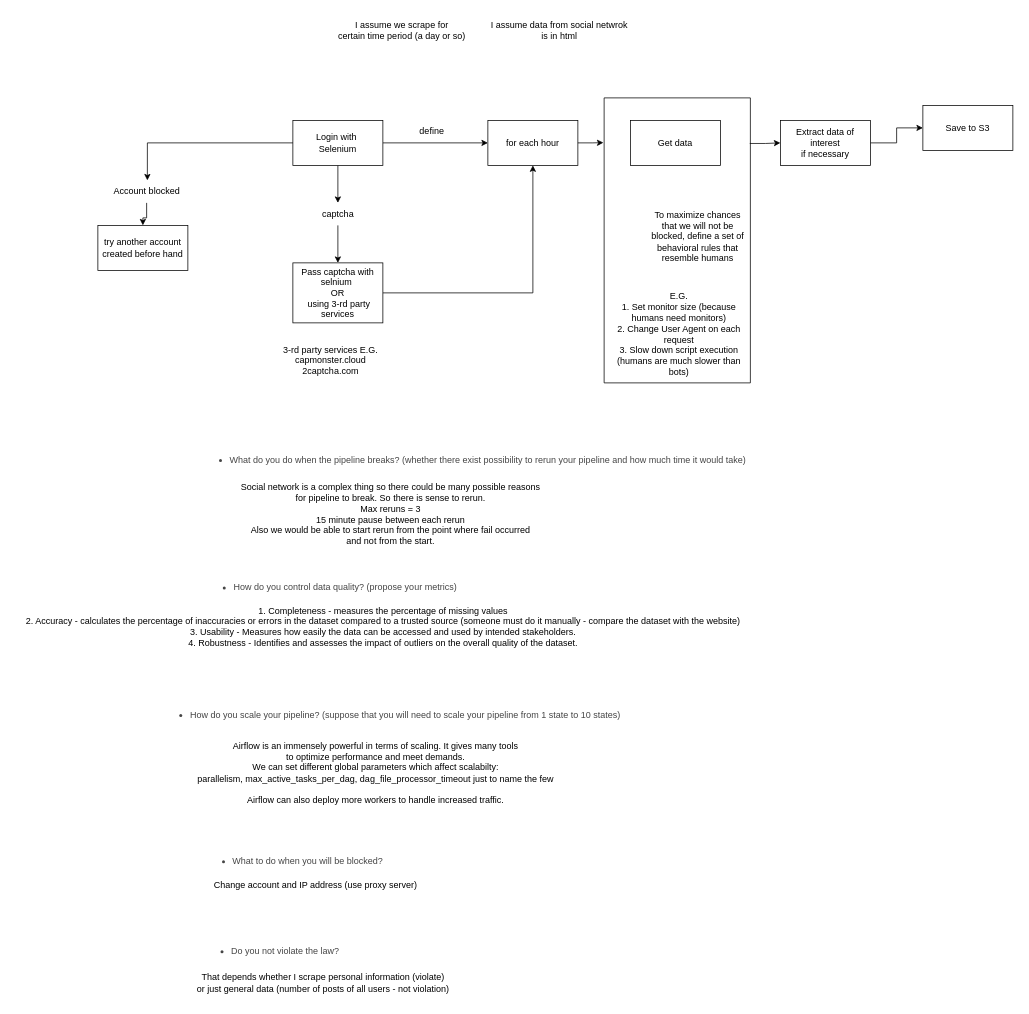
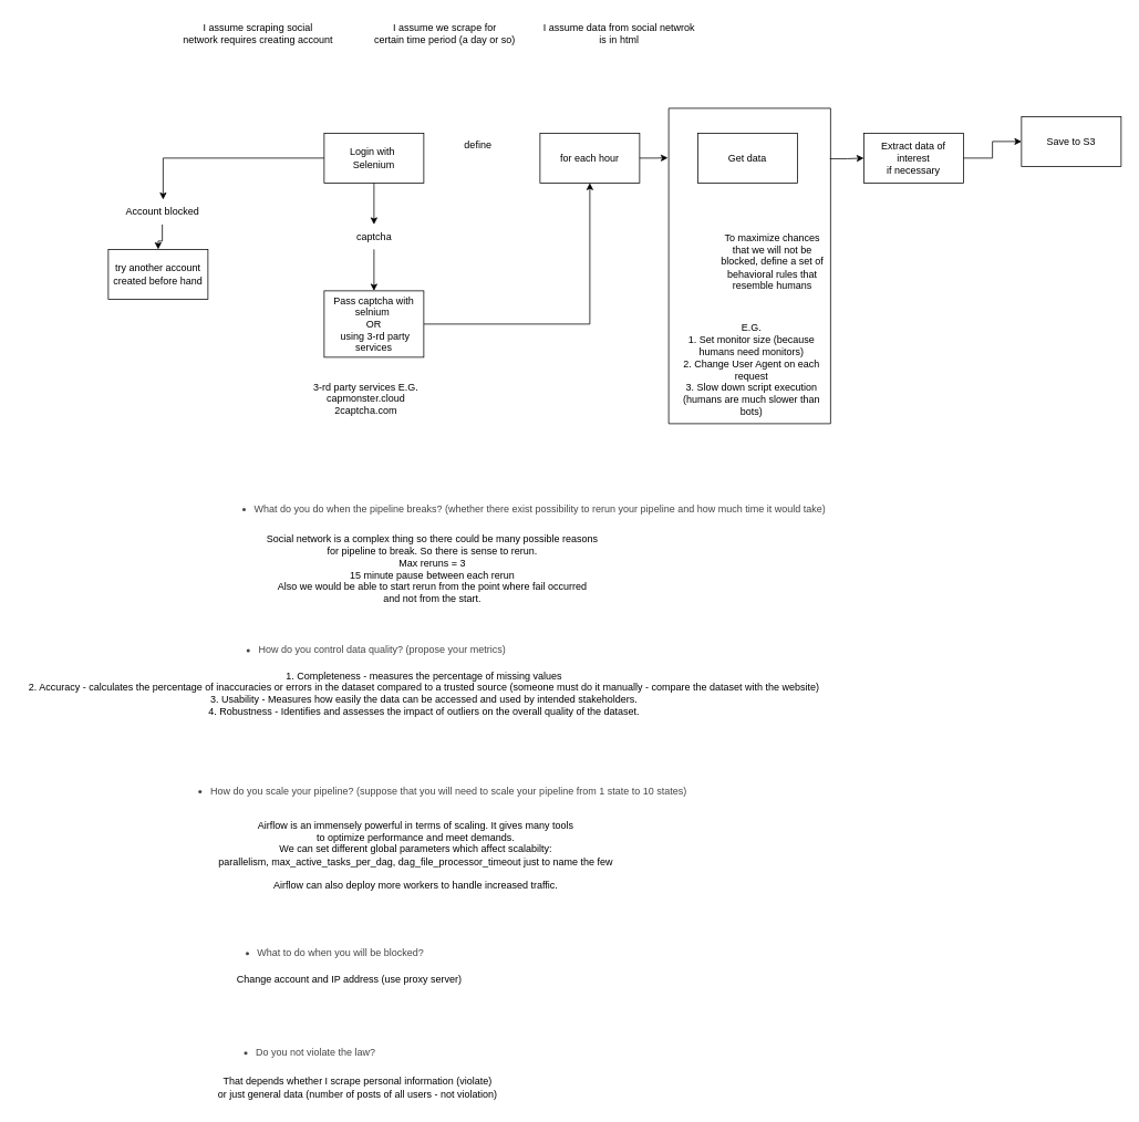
+ <mxCell id="15" value="I assume scraping social&lt;br&gt;network requires creating account" style="text;html=1;align=center;verticalAlign=middle;resizable=0;points=[];autosize=1;strokeColor=none;fillColor=none;" vertex="1" parent="1"><mxGeometry x="210" width="200" height="40" as="geometry" y="20" /></mxCell>
- <mxCell id="2" style="edgeStyle=orthogonalEdgeStyle;rounded=0;orthogonalLoop=1;jettySize=auto;html=1;entryX=0;entryY=0.5;entryDx=0;entryDy=0;" edge="1" parent="1" source="4" target="5"><mxGeometry relative="1" as="geometry" /></mxCell>
